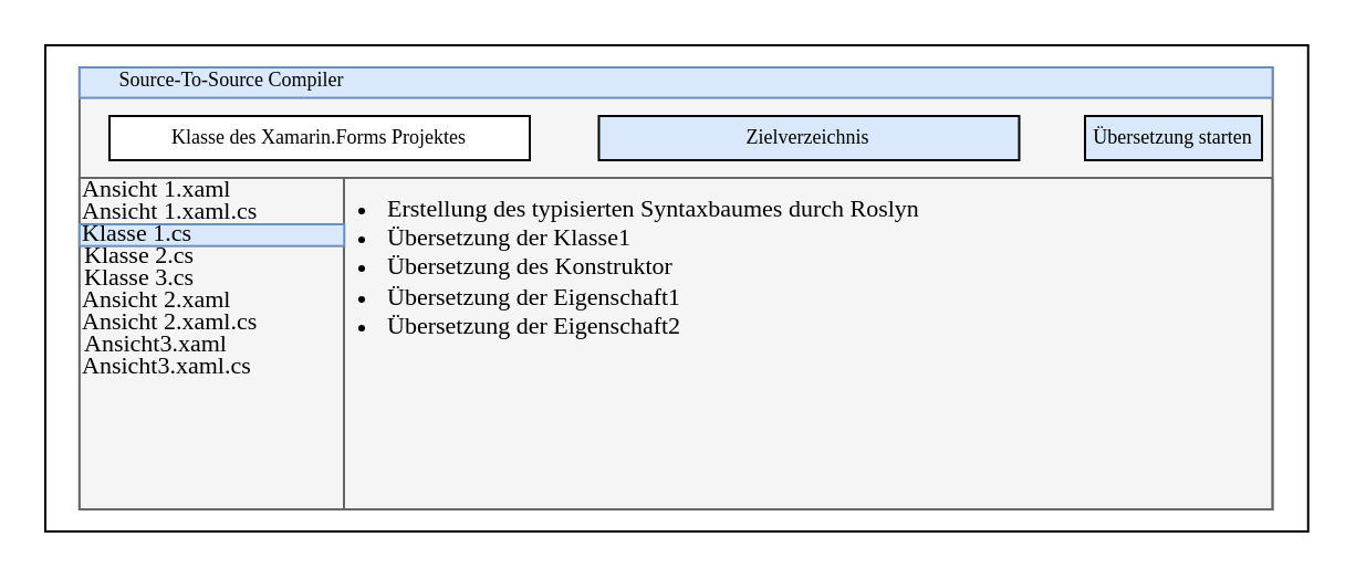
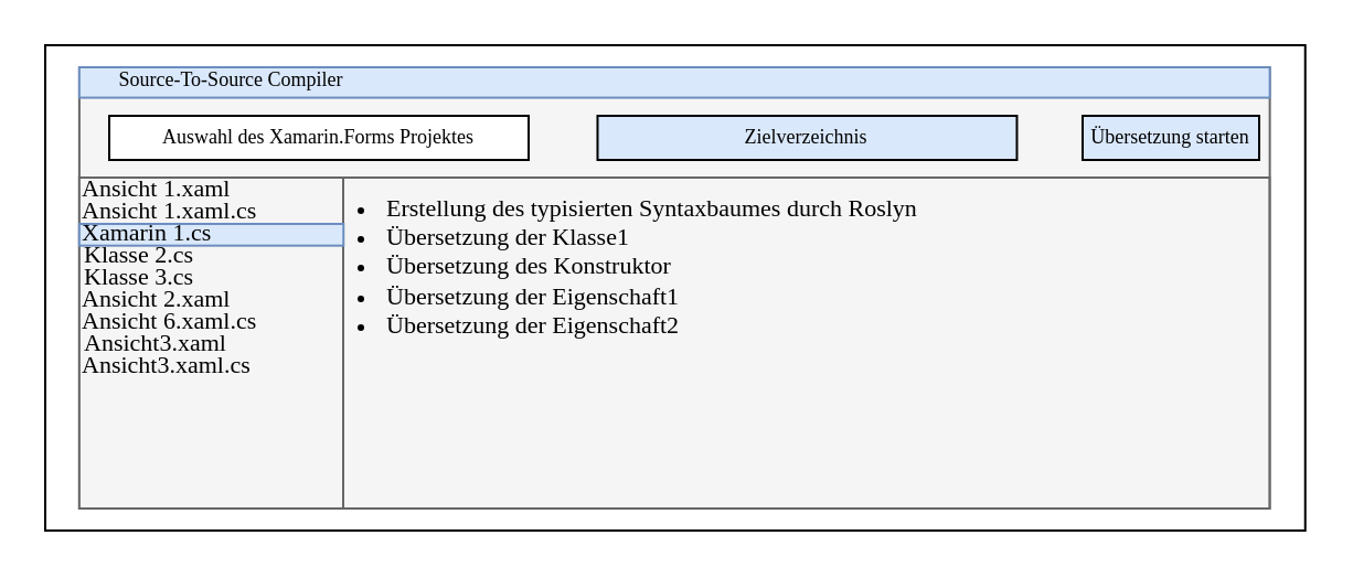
- <mxCell id="10" value="Klasse des Xamarin.Forms Projektes" style="text;html=1;strokeColor=none;fillColor=none;align=center;verticalAlign=middle;whiteSpace=wrap;rounded=0;fontFamily=Times New Roman;fontSize=9;" vertex="1" parent="1"><mxGeometry x="59" y="57" width="170" height="10" as="geometry" /></mxCell>
+ <mxCell id="10" value="Auswahl des Xamarin.Forms Projektes" style="text;html=1;strokeColor=none;fillColor=none;align=center;verticalAlign=middle;whiteSpace=wrap;rounded=0;fontFamily=Times New Roman;fontSize=9;" vertex="1" parent="1"><mxGeometry x="59" y="57" width="170" height="10" as="geometry" /></mxCell>
- <mxCell id="21" value="Klasse 1.cs" style="text;html=1;strokeColor=none;fillColor=none;align=left;verticalAlign=middle;whiteSpace=wrap;rounded=0;fontFamily=Times New Roman;fontSize=11;" vertex="1" parent="1"><mxGeometry x="35.44" y="100" width="101" height="10" as="geometry" /></mxCell>
+ <mxCell id="21" value="Xamarin 1.cs" style="text;html=1;strokeColor=none;fillColor=none;align=left;verticalAlign=middle;whiteSpace=wrap;rounded=0;fontFamily=Times New Roman;fontSize=11;" vertex="1" parent="1"><mxGeometry x="35.44" y="100" width="101" height="10" as="geometry" /></mxCell>
- <mxCell id="17" value="Ansicht 2.xaml.cs" style="text;html=1;strokeColor=none;fillColor=none;align=left;verticalAlign=middle;whiteSpace=wrap;rounded=0;fontFamily=Times New Roman;fontSize=11;" vertex="1" parent="1"><mxGeometry x="35.44" y="140" width="101" height="10" as="geometry" /></mxCell>
+ <mxCell id="17" value="Ansicht 6.xaml.cs" style="text;html=1;strokeColor=none;fillColor=none;align=left;verticalAlign=middle;whiteSpace=wrap;rounded=0;fontFamily=Times New Roman;fontSize=11;" vertex="1" parent="1"><mxGeometry x="35.44" y="140" width="101" height="10" as="geometry" /></mxCell>
